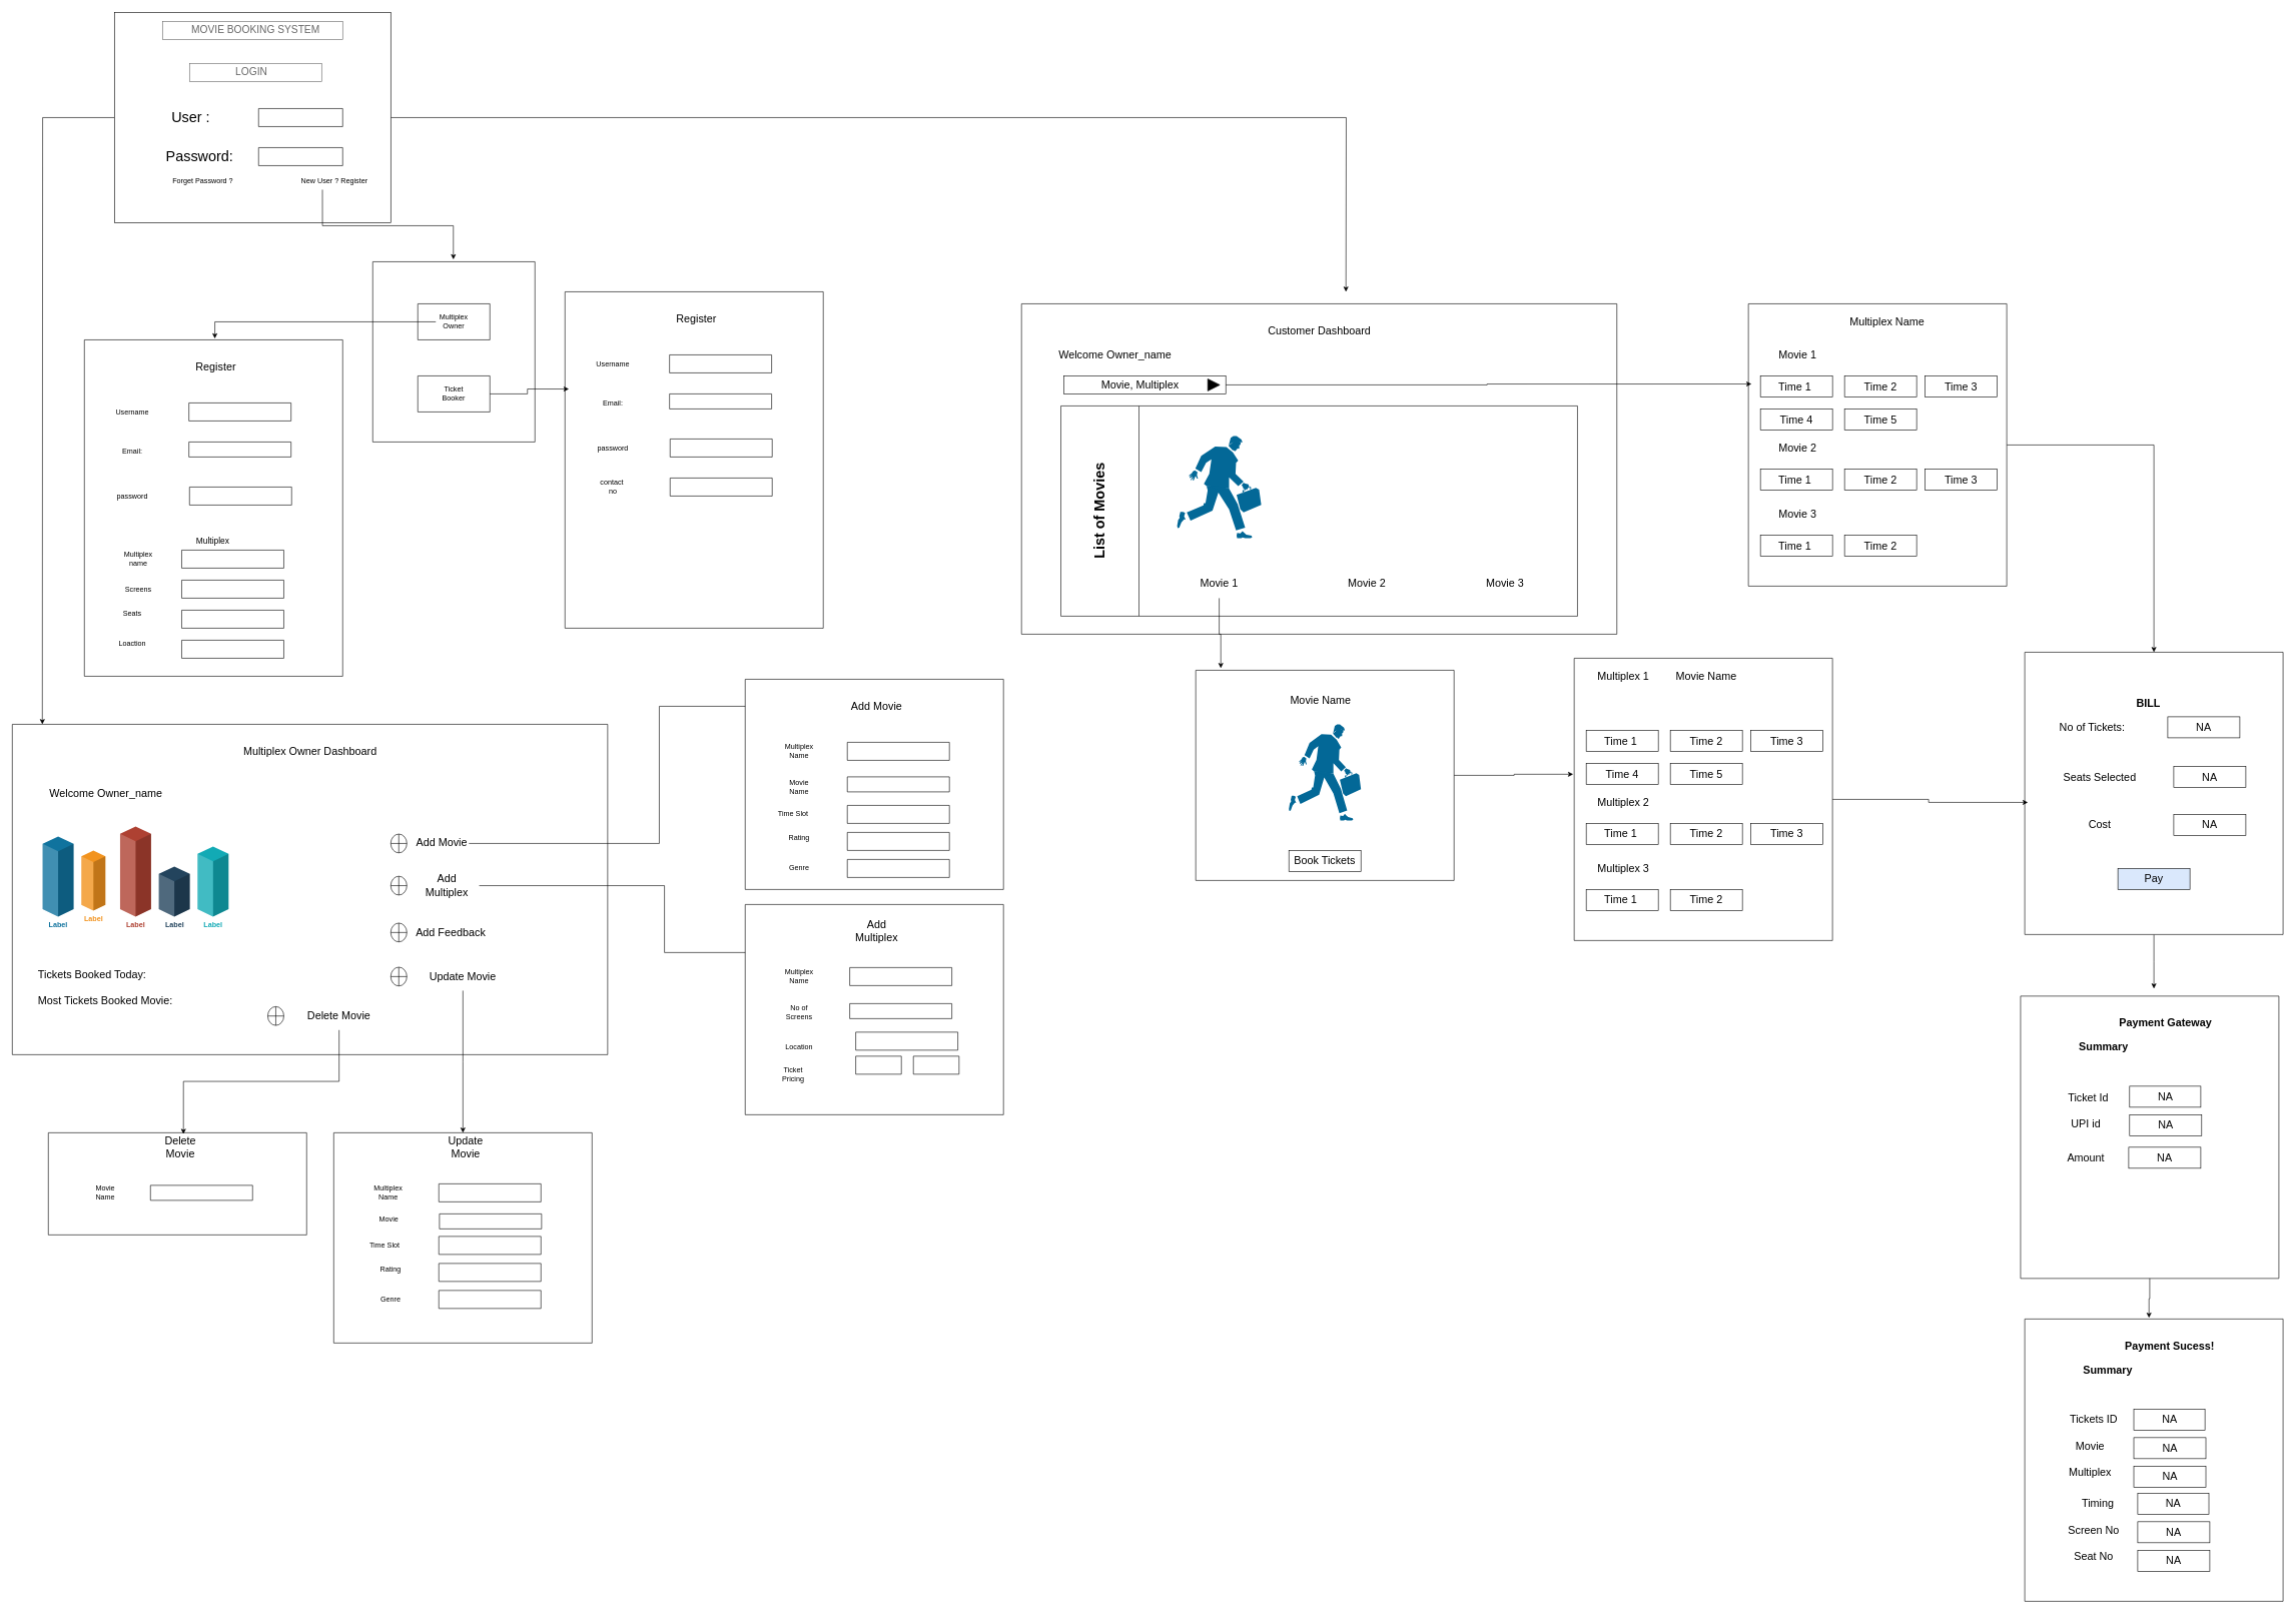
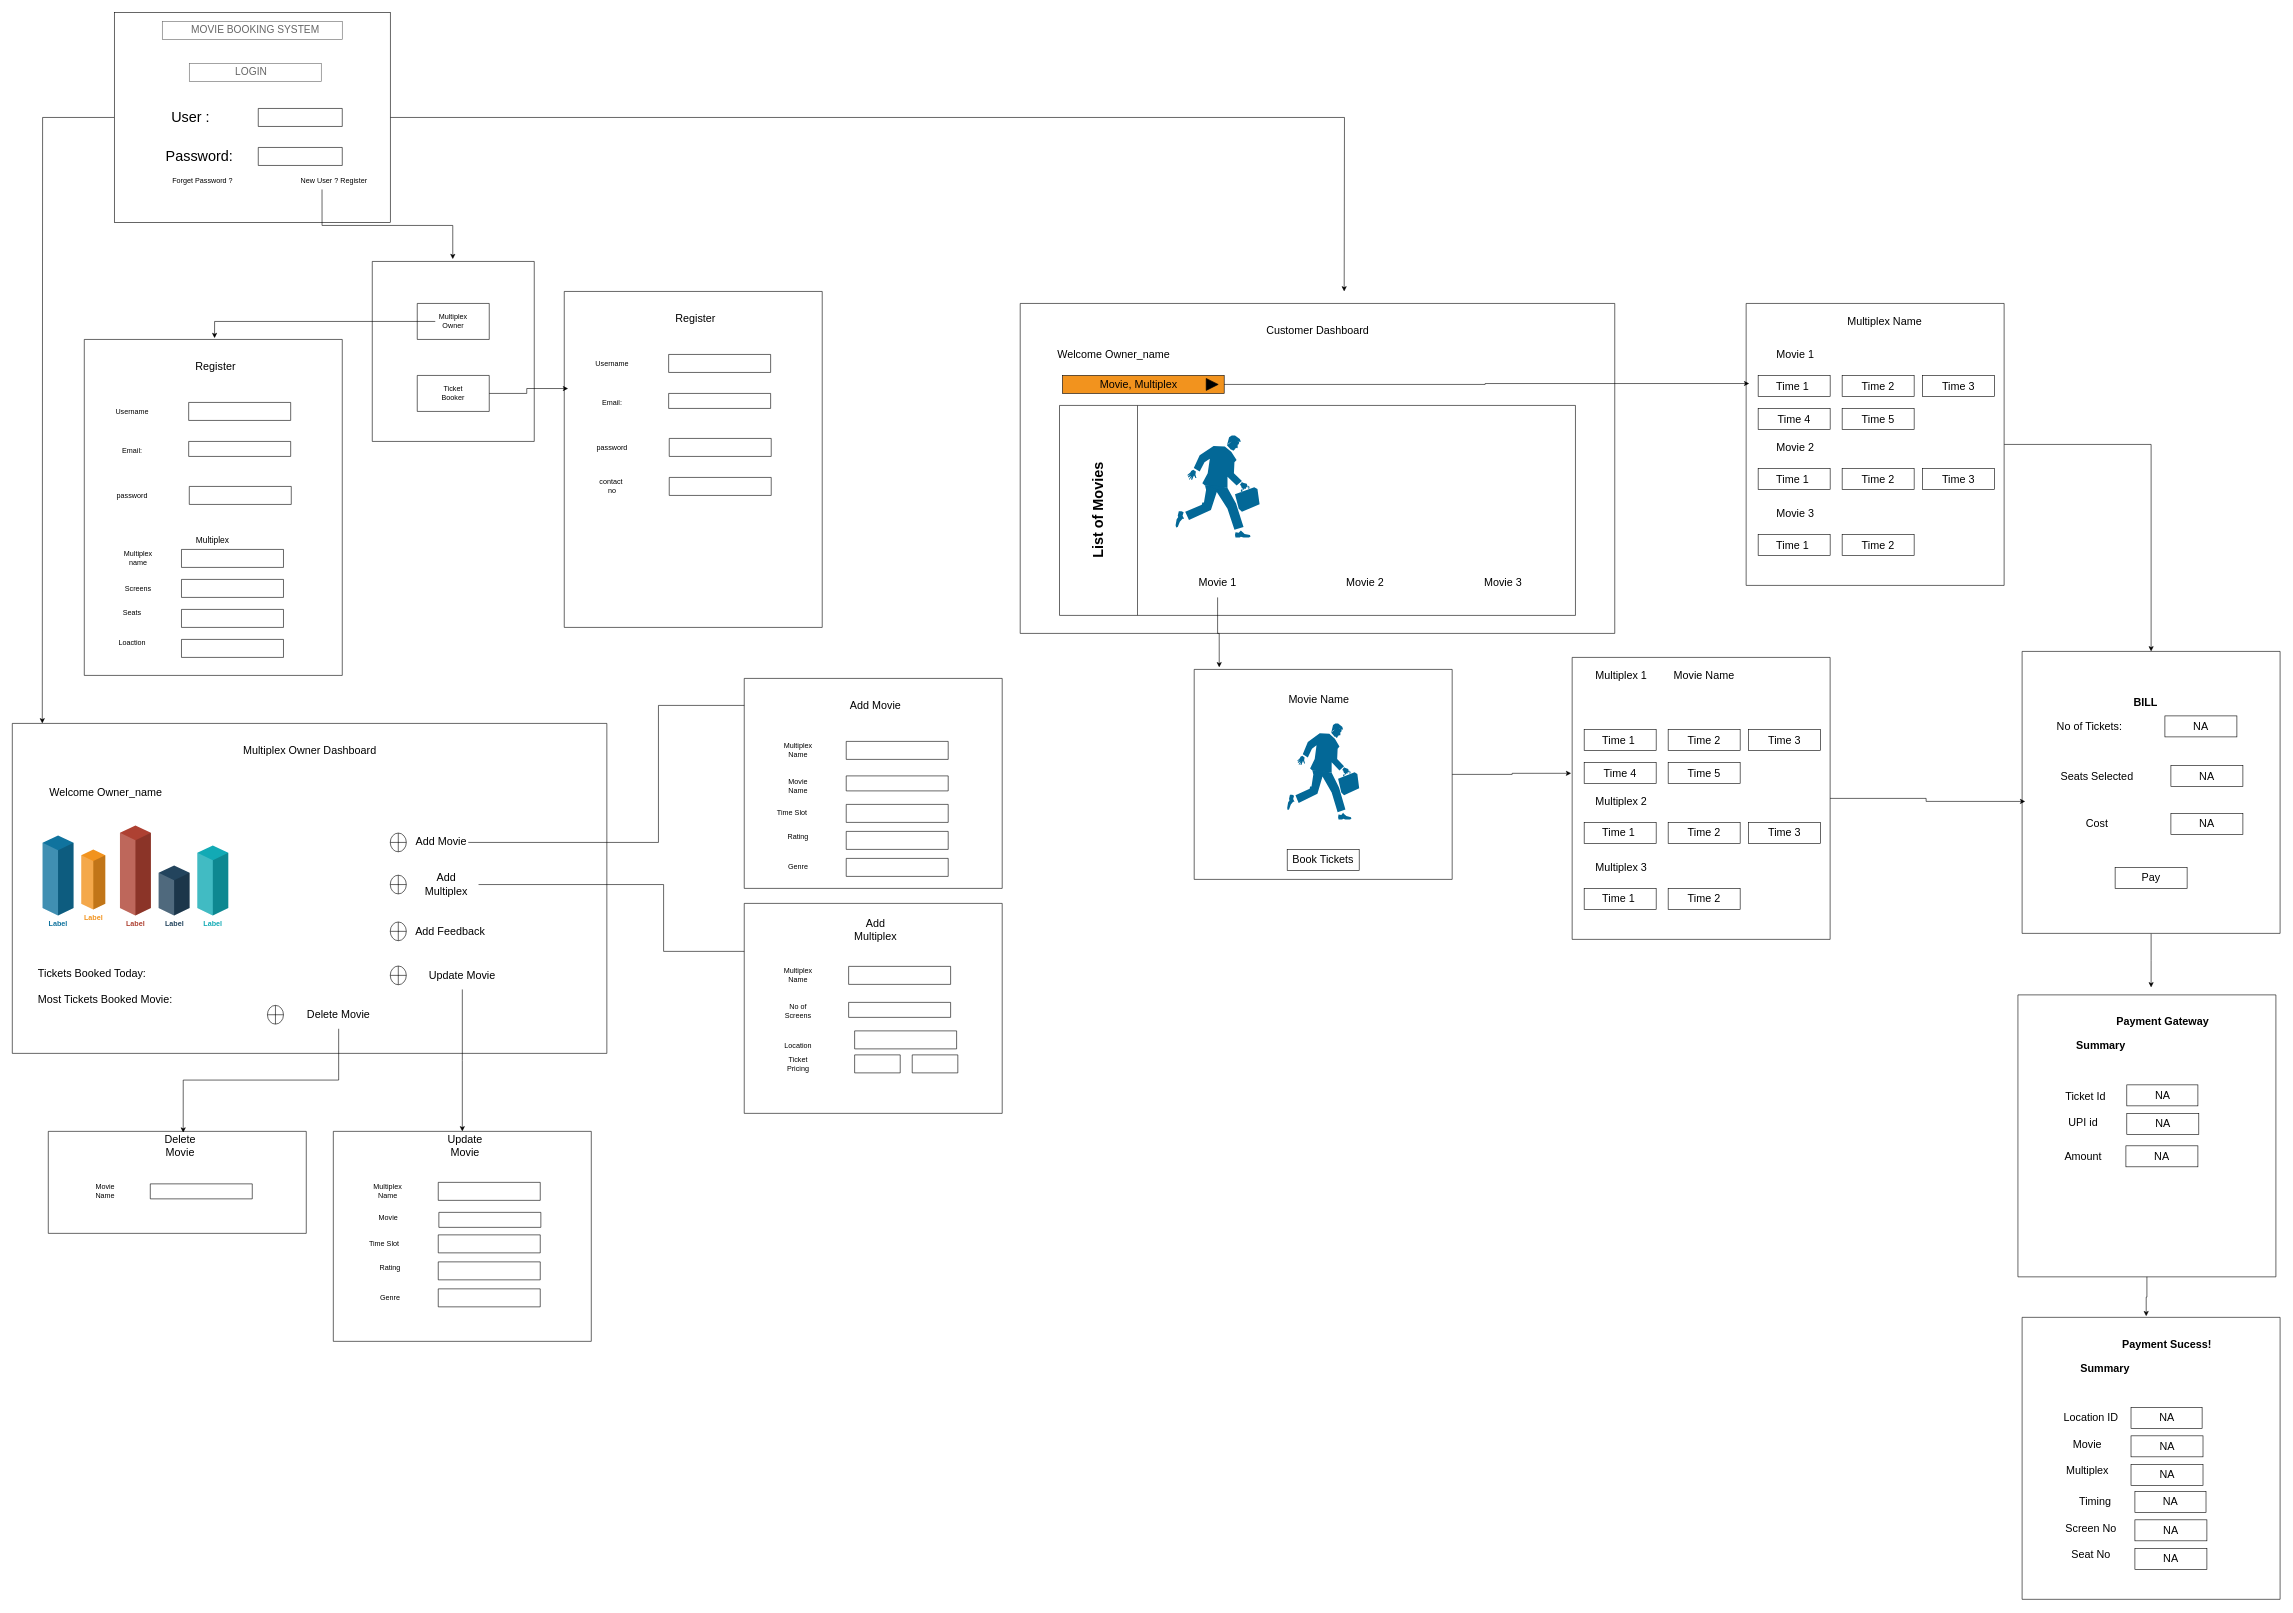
- <mxCell id="71" value="&lt;font style=&quot;font-size: 18px;&quot;&gt;&amp;nbsp; &amp;nbsp; &amp;nbsp; &amp;nbsp; &amp;nbsp; &amp;nbsp; Movie, Multiplex&lt;/font&gt;" style="rounded=0;whiteSpace=wrap;html=1;align=left;movable=1;resizable=1;rotatable=1;deletable=1;editable=1;locked=0;connectable=1;" parent="1" vertex="1"><mxGeometry x="1770.5" y="625" width="269.5" height="30" as="geometry" /></mxCell>
+ <mxCell id="71" value="&lt;font style=&quot;font-size: 18px;&quot;&gt;&amp;nbsp; &amp;nbsp; &amp;nbsp; &amp;nbsp; &amp;nbsp; &amp;nbsp; Movie, Multiplex&lt;/font&gt;" style="rounded=0;whiteSpace=wrap;html=1;align=left;movable=1;resizable=1;rotatable=1;deletable=1;editable=1;locked=0;connectable=1;fillColor=#f2931e;" parent="1" vertex="1"><mxGeometry x="1770.5" y="625" width="269.5" height="30" as="geometry" /></mxCell>
- <mxCell id="141" value="&lt;span style=&quot;font-size: 18px;&quot;&gt;Pay&lt;/span&gt;" style="rounded=0;whiteSpace=wrap;html=1;fillColor=#dae8fc;" parent="1" vertex="1"><mxGeometry x="3525" y="1445" width="120" height="35" as="geometry" /></mxCell>
+ <mxCell id="141" value="&lt;span style=&quot;font-size: 18px;&quot;&gt;Pay&lt;/span&gt;" style="rounded=0;whiteSpace=wrap;html=1;" parent="1" vertex="1"><mxGeometry x="3525" y="1445" width="120" height="35" as="geometry" /></mxCell>
- <mxCell id="168" value="Ticket Pricing" style="text;strokeColor=none;align=center;fillColor=none;html=1;verticalAlign=middle;whiteSpace=wrap;rounded=0;" parent="1" vertex="1"><mxGeometry x="1290" y="1772.5" width="60" height="30" as="geometry" /></mxCell>
+ <mxCell id="168" value="Ticket Pricing" style="text;strokeColor=none;align=center;fillColor=none;html=1;verticalAlign=middle;whiteSpace=wrap;rounded=0;" parent="1" vertex="1"><mxGeometry x="1300" y="1757.5" width="60" height="30" as="geometry" /></mxCell>
- <mxCell id="144" value="&lt;span style=&quot;font-size: 18px;&quot;&gt;Tickets ID&lt;/span&gt;" style="text;strokeColor=none;align=center;fillColor=none;html=1;verticalAlign=middle;whiteSpace=wrap;rounded=0;" parent="1" vertex="1"><mxGeometry x="3412" y="2347.5" width="146" height="30" as="geometry" /></mxCell>
+ <mxCell id="144" value="&lt;span style=&quot;font-size: 18px;&quot;&gt;Location ID&lt;/span&gt;" style="text;strokeColor=none;align=center;fillColor=none;html=1;verticalAlign=middle;whiteSpace=wrap;rounded=0;" parent="1" vertex="1"><mxGeometry x="3412" y="2347.5" width="146" height="30" as="geometry" /></mxCell>
